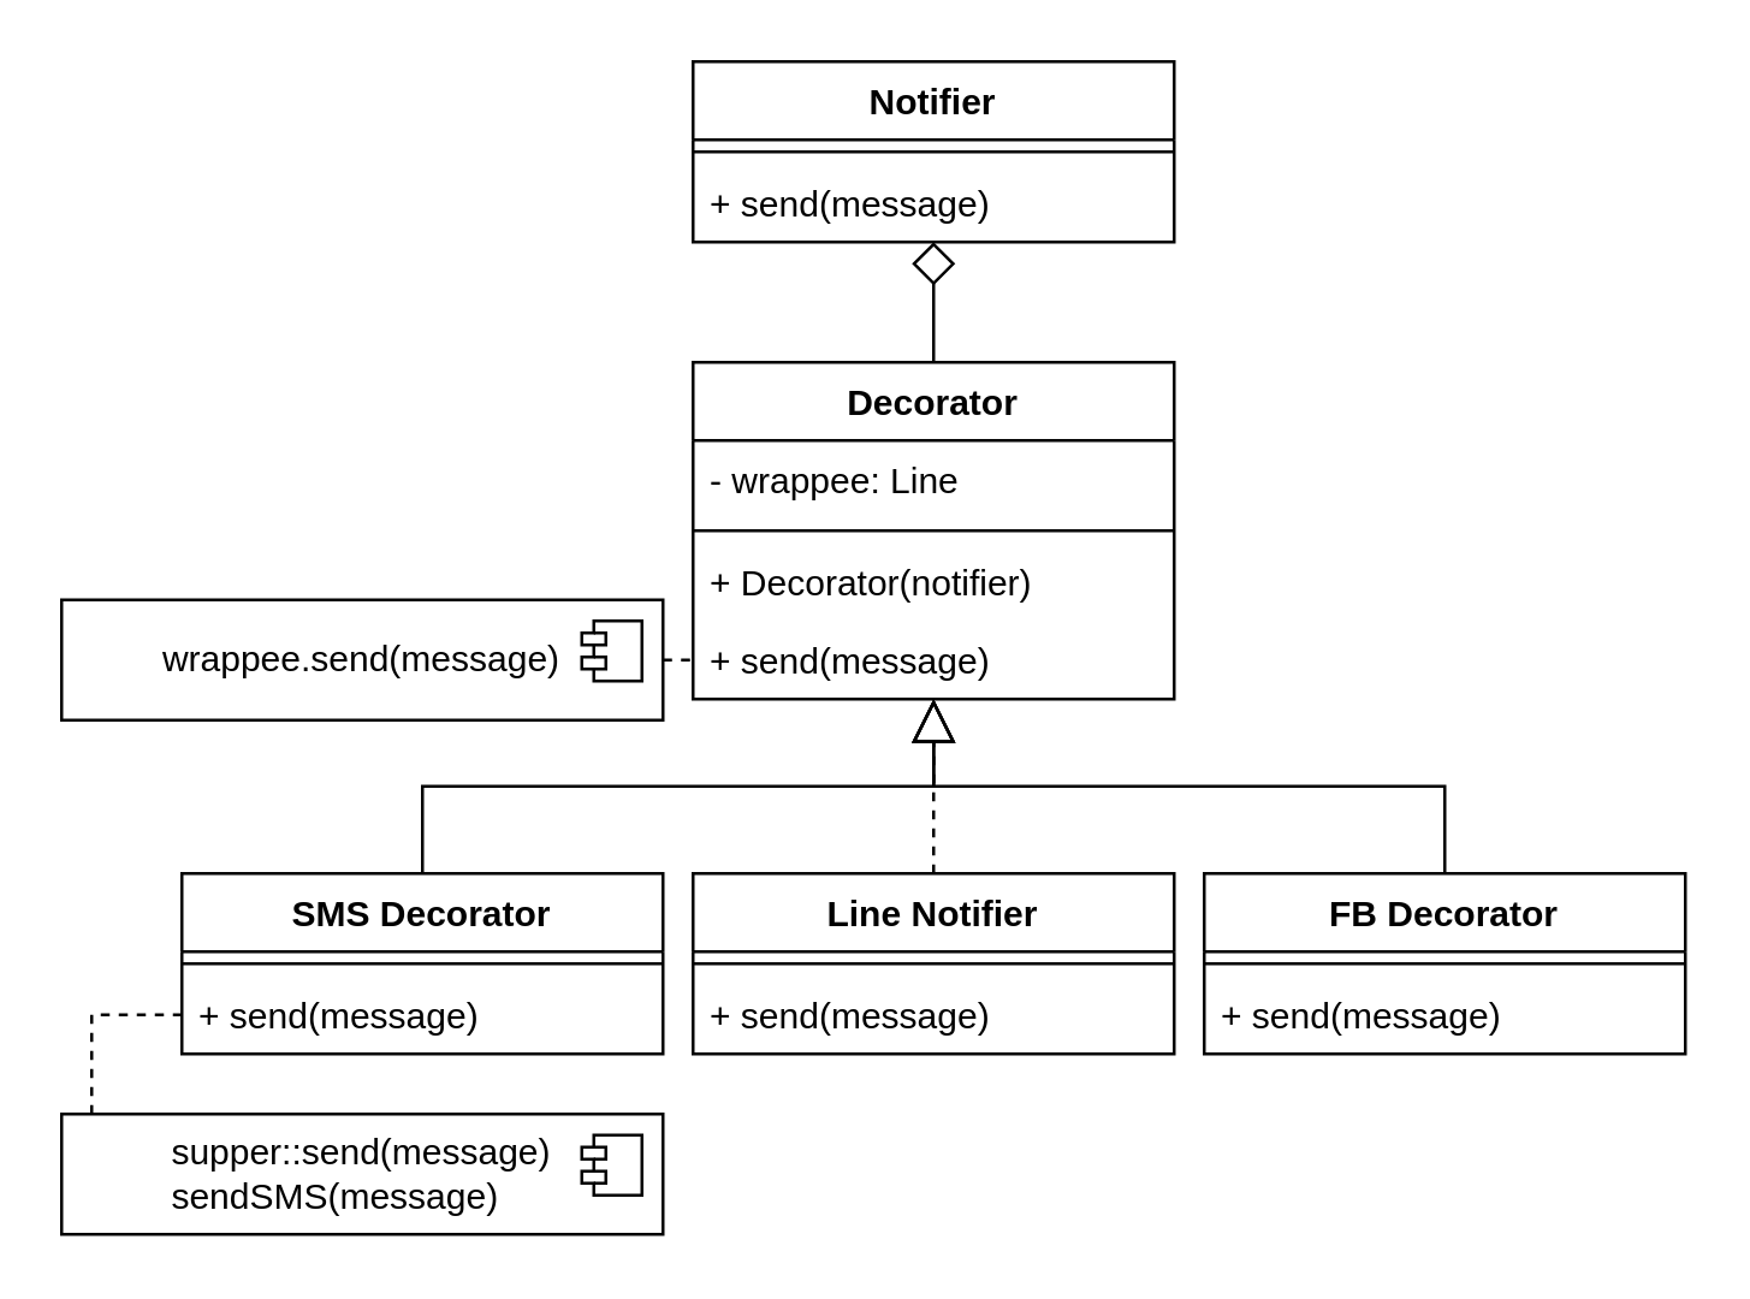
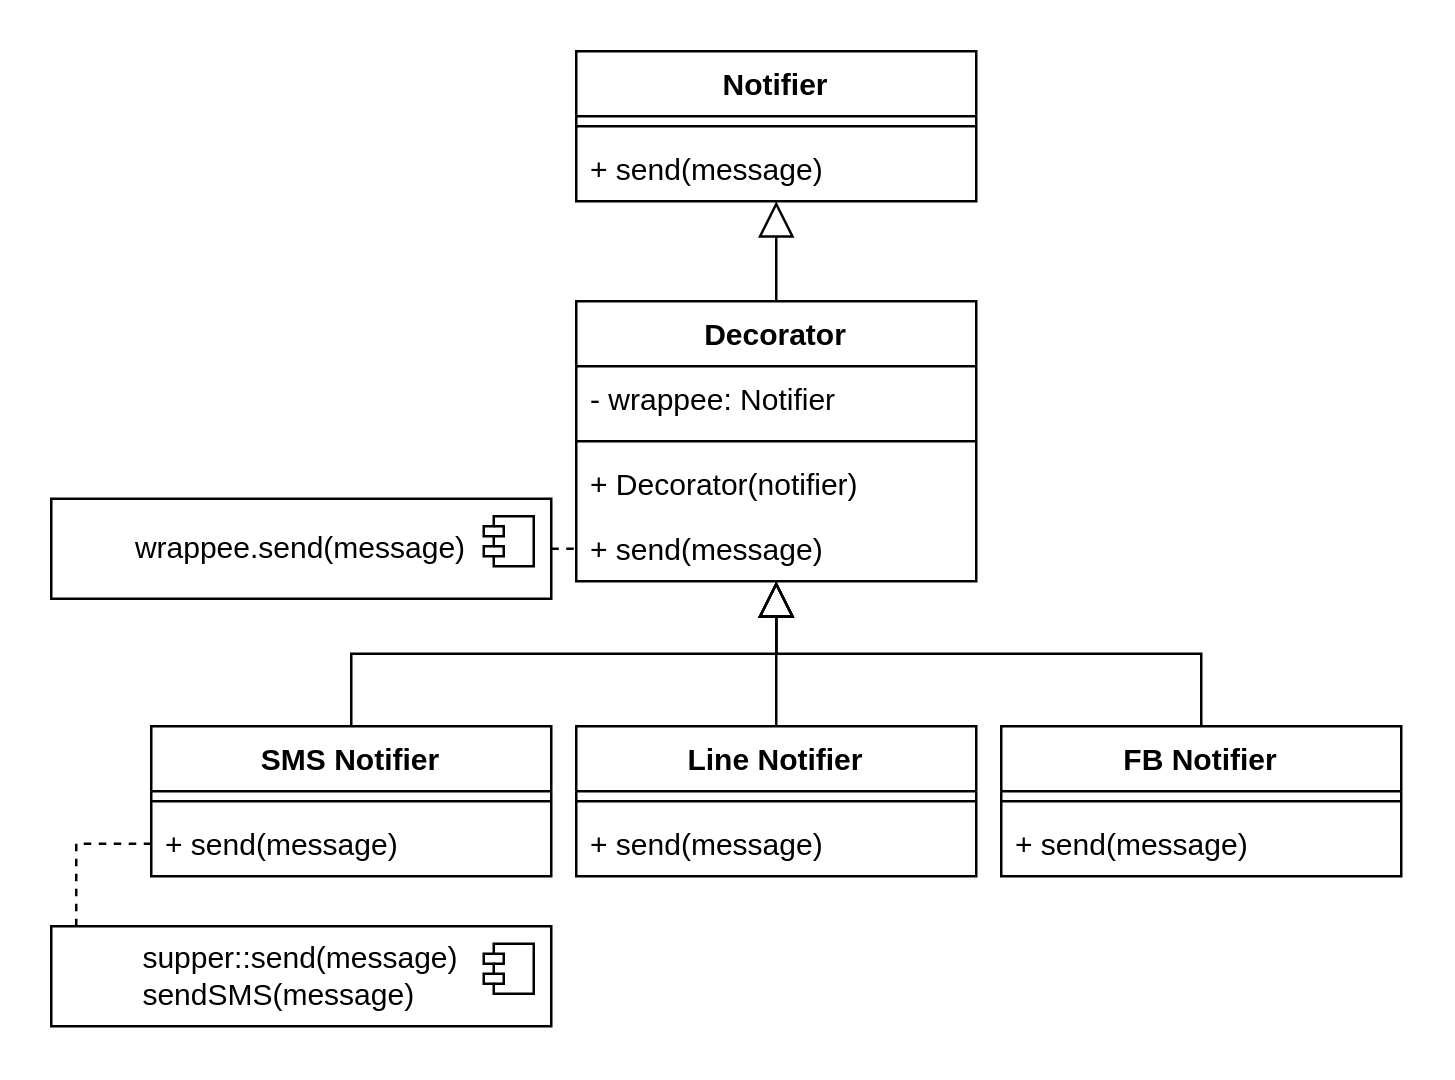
- <mxCell id="2" value="" style="endArrow=diamond;endFill=0;endSize=12;html=1;rounded=0;edgeStyle=elbowEdgeStyle;elbow=vertical;" edge="1" parent="1" source="6" target="3"><mxGeometry width="160" relative="1" as="geometry"><mxPoint x="309.58" y="100" as="sourcePoint" /><mxPoint x="309.58" y="60" as="targetPoint" /><Array as="points" /></mxGeometry></mxCell>
+ <mxCell id="2" value="" style="endArrow=block;endFill=0;endSize=12;html=1;rounded=0;edgeStyle=elbowEdgeStyle;elbow=vertical;" edge="1" parent="1" source="6" target="3"><mxGeometry width="160" relative="1" as="geometry"><mxPoint x="309.58" y="100" as="sourcePoint" /><mxPoint x="309.58" y="60" as="targetPoint" /><Array as="points" /></mxGeometry></mxCell>
- <mxCell id="7" value="- wrappee: Line" style="text;strokeColor=none;fillColor=none;align=left;verticalAlign=top;spacingLeft=4;spacingRight=4;overflow=hidden;rotatable=0;points=[[0,0.5],[1,0.5]];portConstraint=eastwest;whiteSpace=wrap;html=1;" vertex="1" parent="6"><mxGeometry y="26" width="160" height="26" as="geometry" /></mxCell>
+ <mxCell id="7" value="- wrappee: Notifier" style="text;strokeColor=none;fillColor=none;align=left;verticalAlign=top;spacingLeft=4;spacingRight=4;overflow=hidden;rotatable=0;points=[[0,0.5],[1,0.5]];portConstraint=eastwest;whiteSpace=wrap;html=1;" vertex="1" parent="6"><mxGeometry y="26" width="160" height="26" as="geometry" /></mxCell>
- <mxCell id="21" value="" style="endArrow=block;endFill=0;endSize=12;html=1;rounded=0;edgeStyle=elbowEdgeStyle;elbow=vertical;dashed=1;" edge="1" parent="1" source="14" target="6"><mxGeometry width="160" relative="1" as="geometry"><mxPoint x="145" y="299" as="sourcePoint" /><mxPoint x="320" y="242" as="targetPoint" /><Array as="points" /></mxGeometry></mxCell>
+ <mxCell id="21" value="" style="endArrow=block;endFill=0;endSize=12;html=1;rounded=0;edgeStyle=elbowEdgeStyle;elbow=vertical;" edge="1" parent="1" source="14" target="6"><mxGeometry width="160" relative="1" as="geometry"><mxPoint x="145" y="299" as="sourcePoint" /><mxPoint x="320" y="242" as="targetPoint" /><Array as="points" /></mxGeometry></mxCell>
- <mxCell id="11" value="SMS Decorator" style="swimlane;fontStyle=1;align=center;verticalAlign=top;childLayout=stackLayout;horizontal=1;startSize=26;horizontalStack=0;resizeParent=1;resizeParentMax=0;resizeLast=0;collapsible=1;marginBottom=0;whiteSpace=wrap;html=1;" vertex="1" parent="1"><mxGeometry x="60" y="290" width="160" height="60" as="geometry" /></mxCell>
+ <mxCell id="11" value="SMS Notifier" style="swimlane;fontStyle=1;align=center;verticalAlign=top;childLayout=stackLayout;horizontal=1;startSize=26;horizontalStack=0;resizeParent=1;resizeParentMax=0;resizeLast=0;collapsible=1;marginBottom=0;whiteSpace=wrap;html=1;" vertex="1" parent="1"><mxGeometry x="60" y="290" width="160" height="60" as="geometry" /></mxCell>
- <mxCell id="17" value="FB Decorator" style="swimlane;fontStyle=1;align=center;verticalAlign=top;childLayout=stackLayout;horizontal=1;startSize=26;horizontalStack=0;resizeParent=1;resizeParentMax=0;resizeLast=0;collapsible=1;marginBottom=0;whiteSpace=wrap;html=1;" vertex="1" parent="1"><mxGeometry x="400" y="290" width="160" height="60" as="geometry" /></mxCell>
+ <mxCell id="17" value="FB Notifier" style="swimlane;fontStyle=1;align=center;verticalAlign=top;childLayout=stackLayout;horizontal=1;startSize=26;horizontalStack=0;resizeParent=1;resizeParentMax=0;resizeLast=0;collapsible=1;marginBottom=0;whiteSpace=wrap;html=1;" vertex="1" parent="1"><mxGeometry x="400" y="290" width="160" height="60" as="geometry" /></mxCell>
